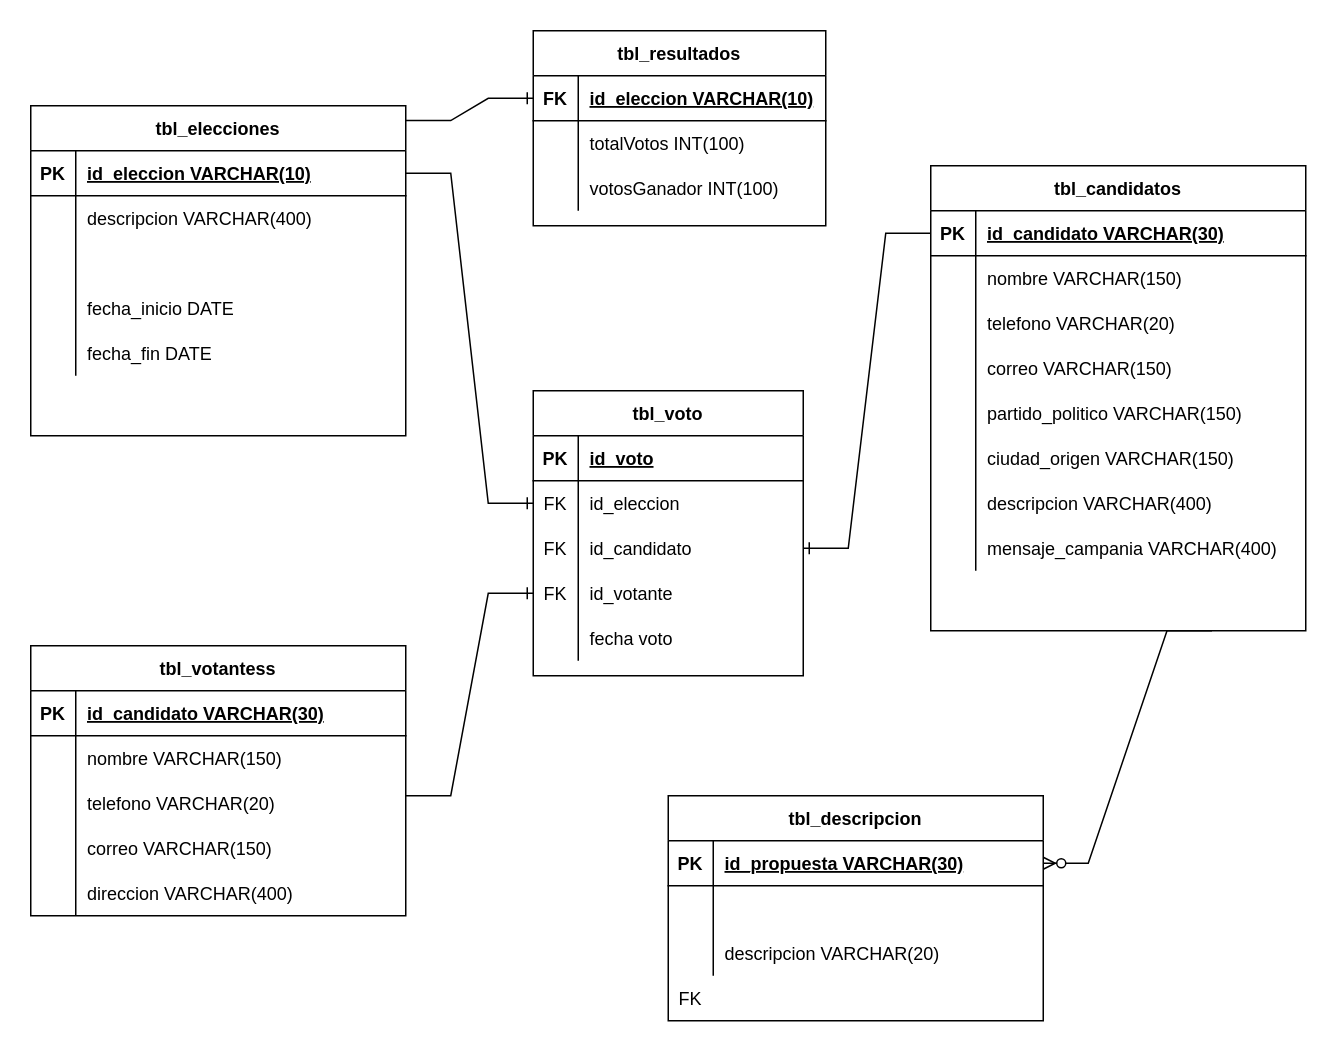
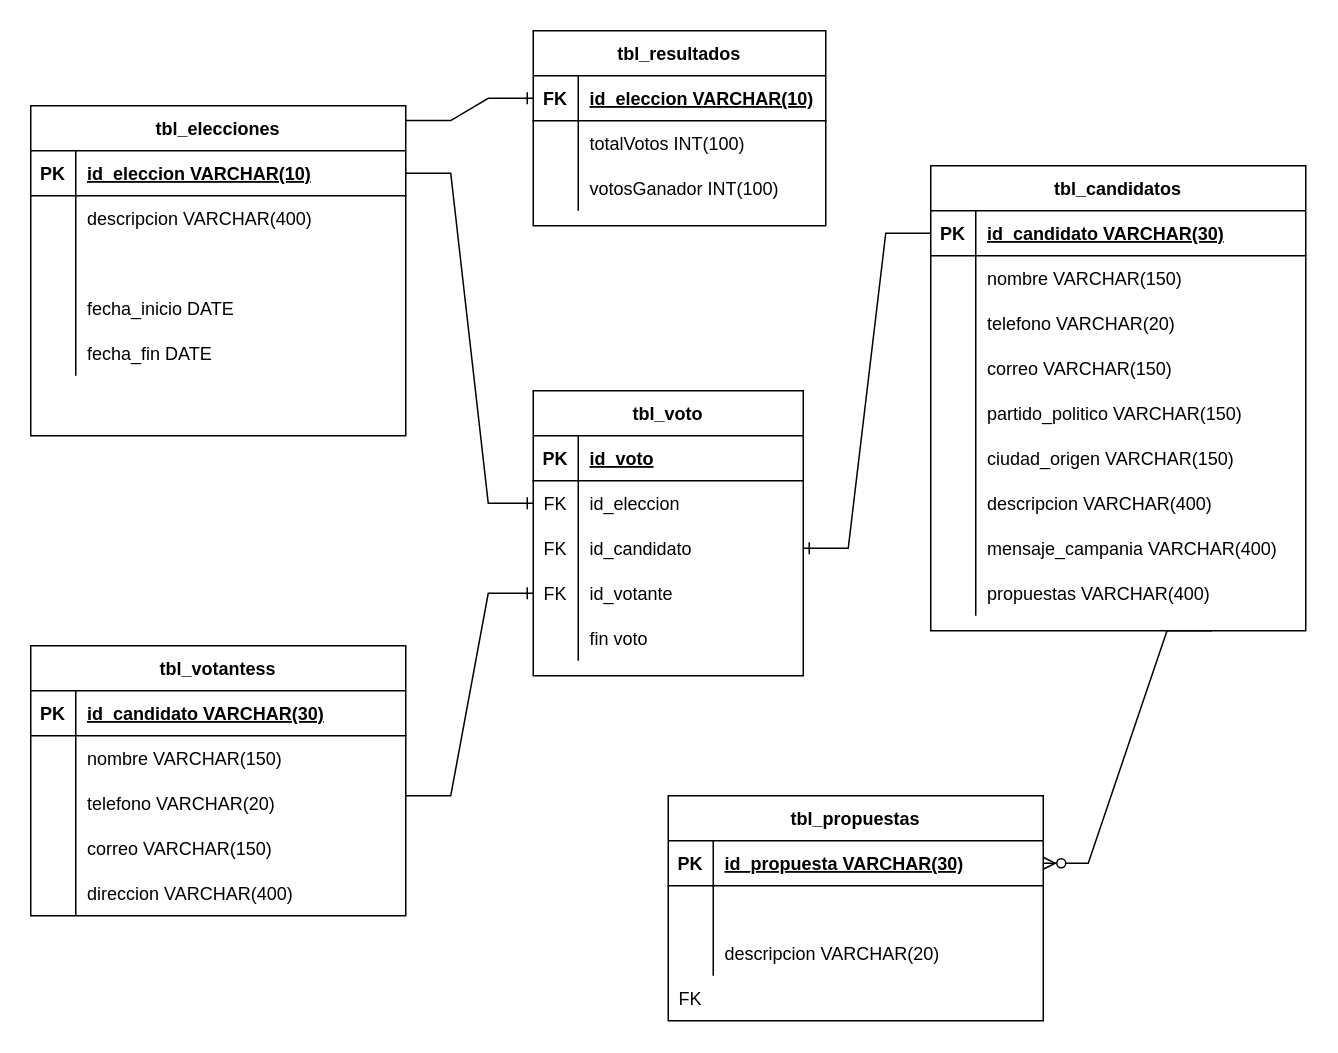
+ <mxCell id="46" value="propuestas VARCHAR(400)" style="shape=partialRectangle;overflow=hidden;connectable=0;fillColor=none;top=0;left=0;bottom=0;right=0;align=left;spacingLeft=6;" parent="44" vertex="1"><mxGeometry x="30" width="220" height="30" as="geometry"><mxRectangle width="220" height="30" as="alternateBounds" /></mxGeometry></mxCell>
- <mxCell id="90" value="fecha voto" style="shape=partialRectangle;connectable=0;fillColor=none;top=0;left=0;bottom=0;right=0;align=left;spacingLeft=6;overflow=hidden;" parent="88" vertex="1"><mxGeometry x="30" width="150" height="30" as="geometry"><mxRectangle width="150" height="30" as="alternateBounds" /></mxGeometry></mxCell>
+ <mxCell id="90" value="fin voto" style="shape=partialRectangle;connectable=0;fillColor=none;top=0;left=0;bottom=0;right=0;align=left;spacingLeft=6;overflow=hidden;" parent="88" vertex="1"><mxGeometry x="30" width="150" height="30" as="geometry"><mxRectangle width="150" height="30" as="alternateBounds" /></mxGeometry></mxCell>
- <mxCell id="63" value="tbl_descripcion" style="shape=table;startSize=30;container=1;collapsible=1;childLayout=tableLayout;fixedRows=1;rowLines=0;fontStyle=1;align=center;resizeLast=1;" parent="1" vertex="1"><mxGeometry x="445" y="530" width="250" height="150" as="geometry" /></mxCell>
+ <mxCell id="63" value="tbl_propuestas" style="shape=table;startSize=30;container=1;collapsible=1;childLayout=tableLayout;fixedRows=1;rowLines=0;fontStyle=1;align=center;resizeLast=1;" parent="1" vertex="1"><mxGeometry x="445" y="530" width="250" height="150" as="geometry" /></mxCell>
